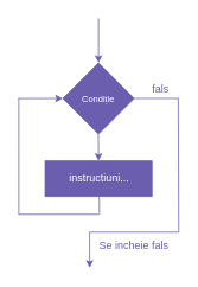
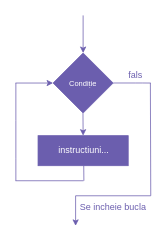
- <mxCell id="12" value="Se incheie fals" style="text;html=1;strokeColor=none;fillColor=none;align=center;verticalAlign=middle;whiteSpace=wrap;rounded=0;labelBackgroundColor=none;fontColor=#6b5eae;" vertex="1" parent="1"><mxGeometry x="100" y="260" width="100" height="30" as="geometry" /></mxCell>
+ <mxCell id="12" value="Se incheie bucla" style="text;html=1;strokeColor=none;fillColor=none;align=center;verticalAlign=middle;whiteSpace=wrap;rounded=0;labelBackgroundColor=none;fontColor=#6b5eae;" vertex="1" parent="1"><mxGeometry x="100" y="260" width="100" height="30" as="geometry" /></mxCell>
